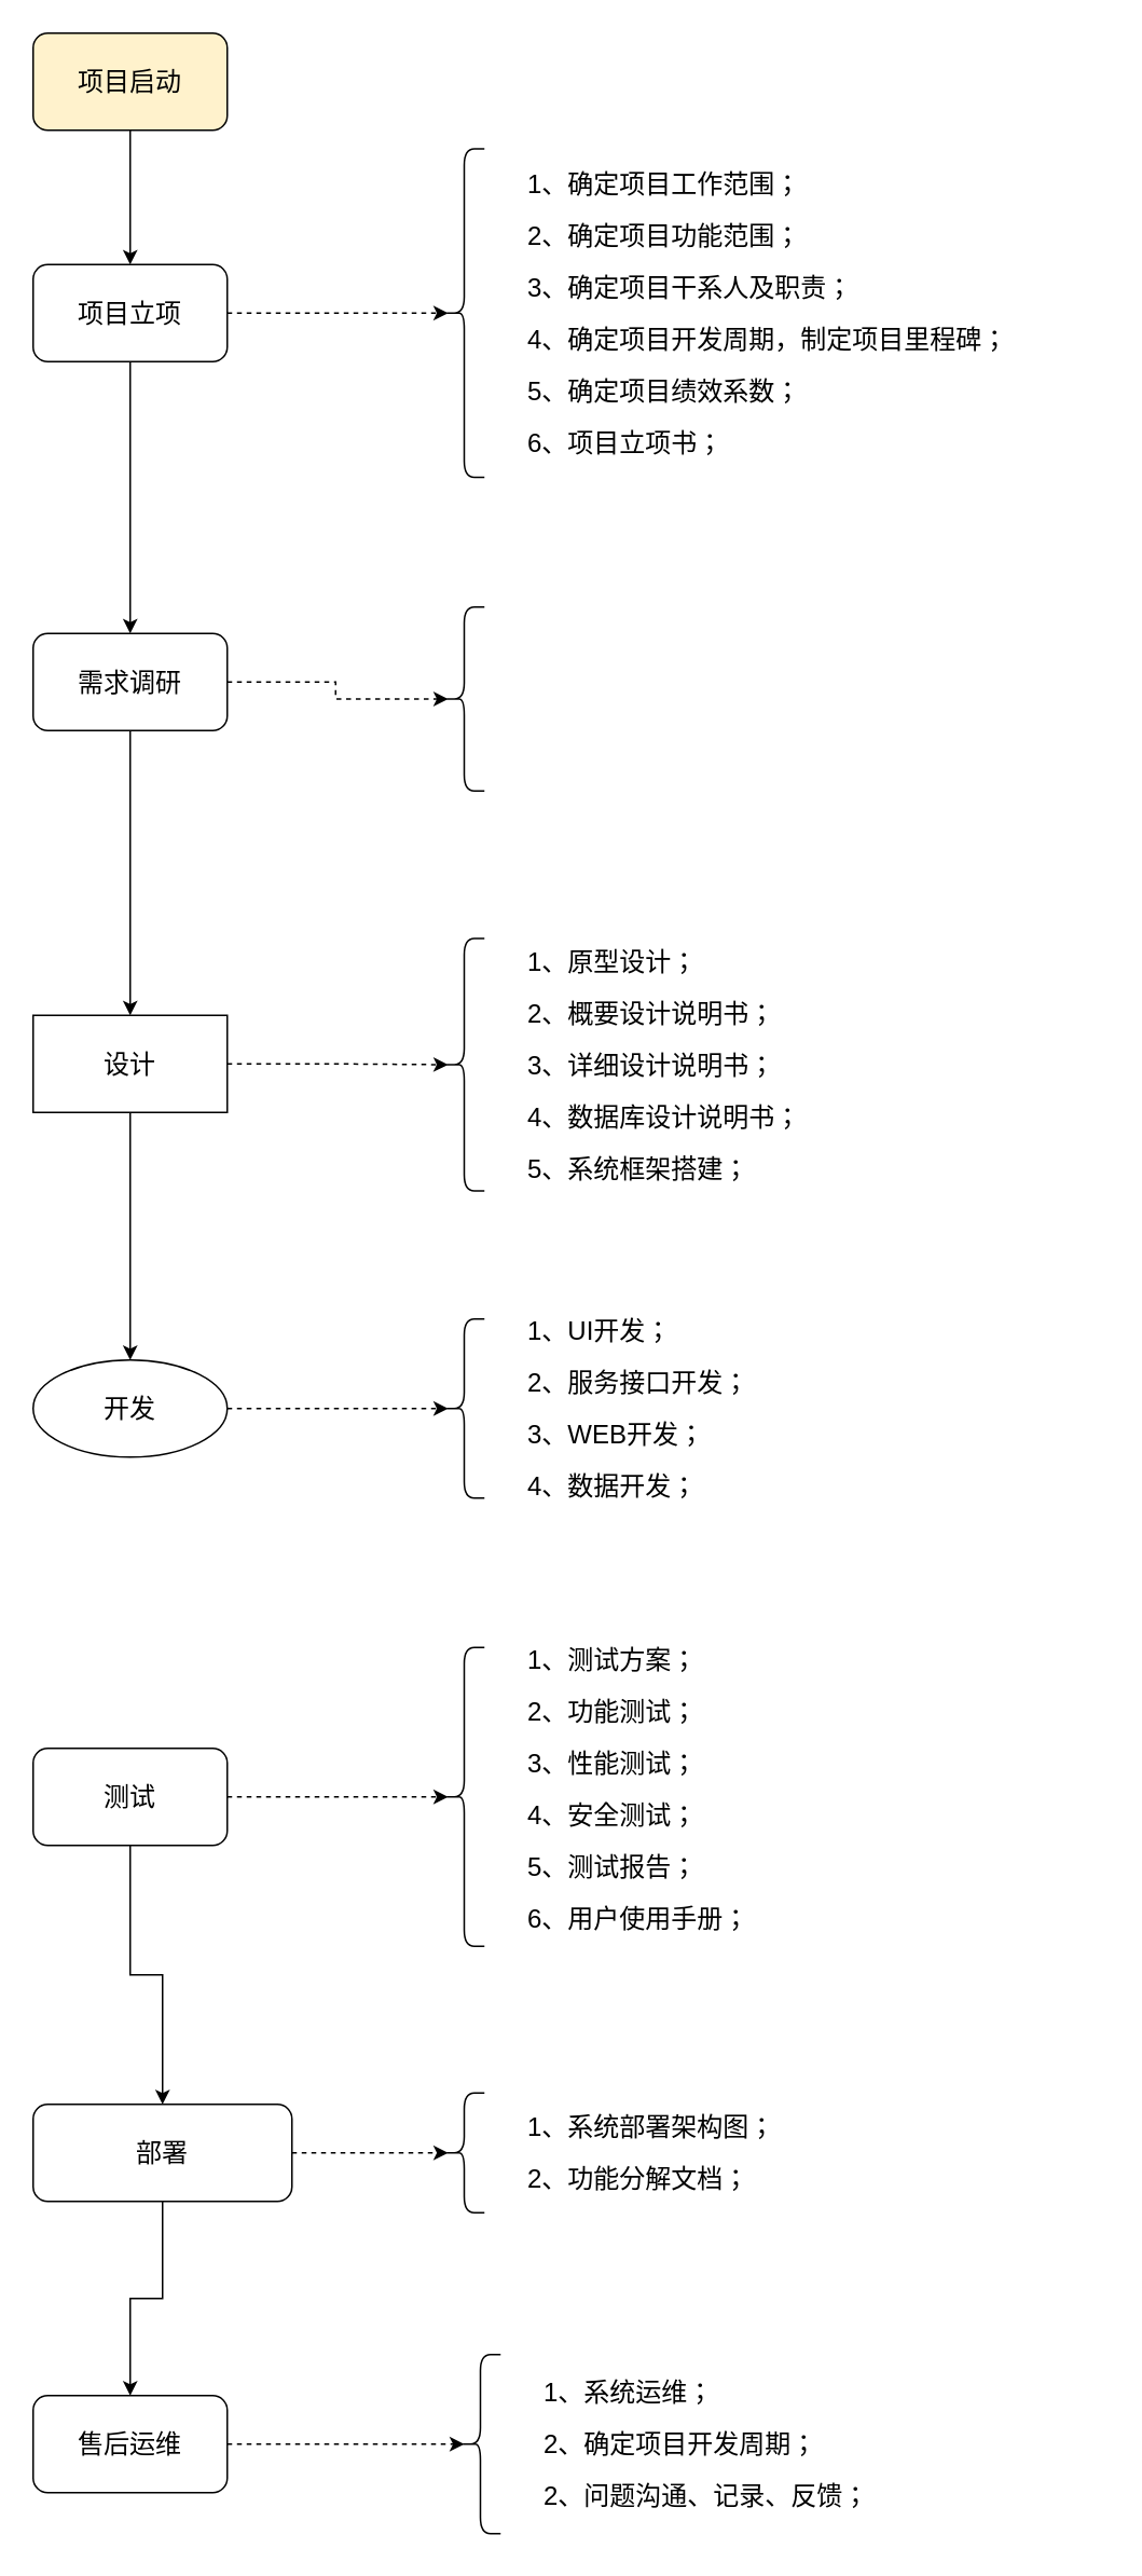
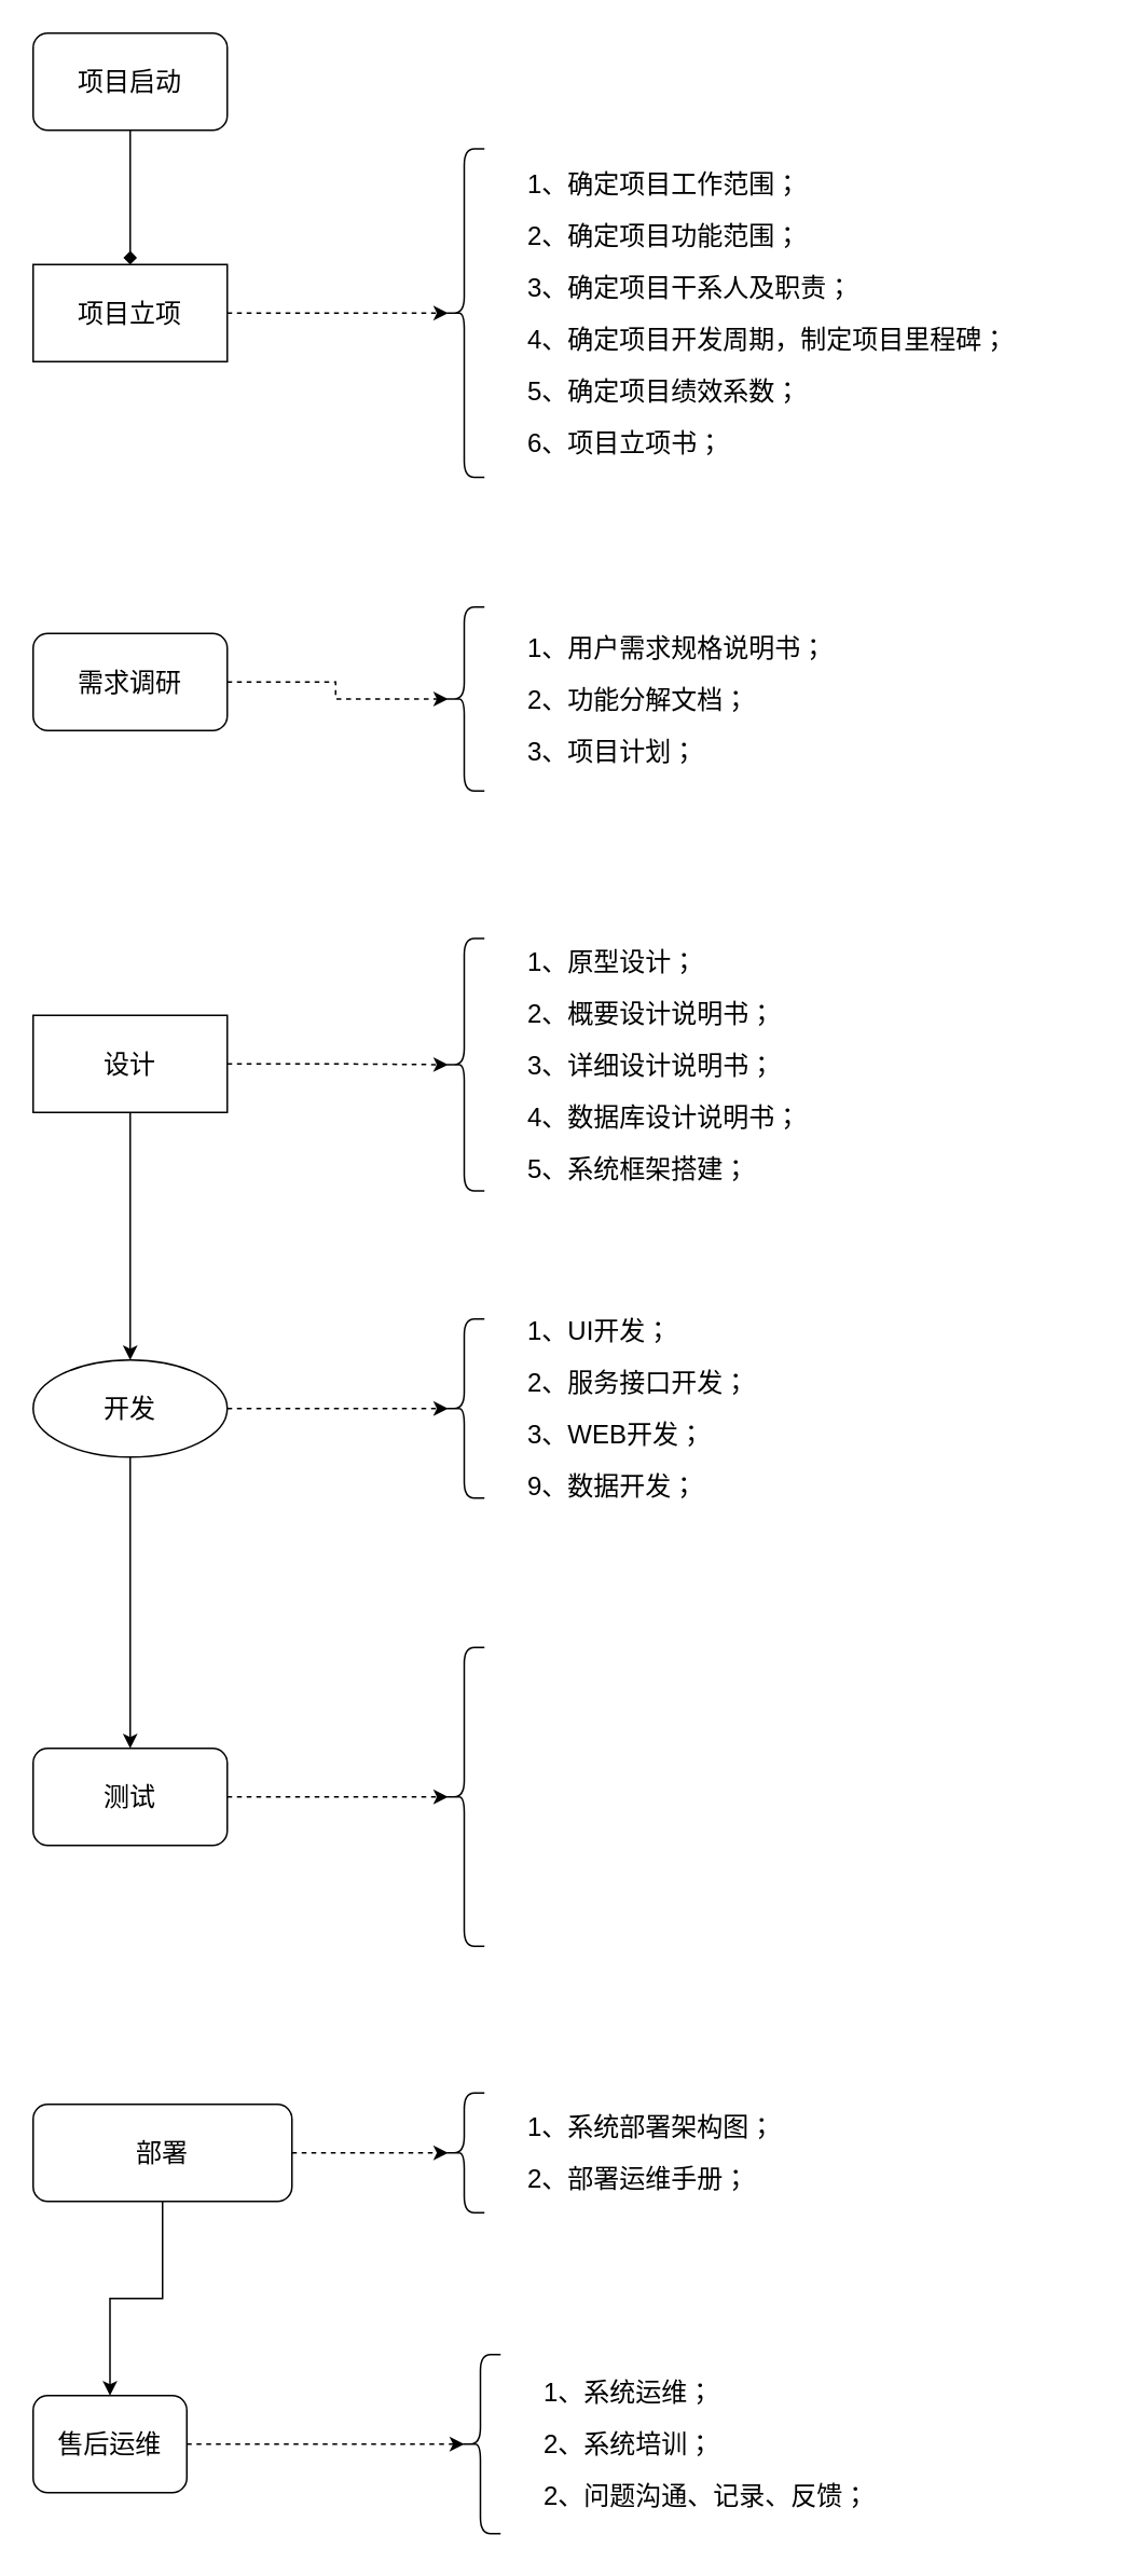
- <mxCell id="3" value="项目启动" style="rounded=1;whiteSpace=wrap;html=1;fontSize=16;fillColor=#fff2cc;" parent="1" vertex="1"><mxGeometry x="20" y="20" width="120" height="60" as="geometry" /></mxCell>
+ <mxCell id="3" value="项目启动" style="rounded=1;whiteSpace=wrap;html=1;fontSize=16;" parent="1" vertex="1"><mxGeometry x="20" y="20" width="120" height="60" as="geometry" /></mxCell>
- <mxCell id="2" value="" style="edgeStyle=orthogonalEdgeStyle;rounded=0;orthogonalLoop=1;jettySize=auto;html=1;fontSize=16;" parent="1" source="3" target="5" edge="1"><mxGeometry relative="1" as="geometry" /></mxCell>
+ <mxCell id="2" value="" style="edgeStyle=orthogonalEdgeStyle;rounded=0;orthogonalLoop=1;jettySize=auto;html=1;fontSize=16;endArrow=diamond;" parent="1" source="3" target="5" edge="1"><mxGeometry relative="1" as="geometry" /></mxCell>
- <mxCell id="5" value="项目立项" style="whiteSpace=wrap;html=1;rounded=1;fontSize=16;" parent="1" vertex="1"><mxGeometry x="20" y="163" width="120" height="60" as="geometry" /></mxCell>
+ <mxCell id="5" value="项目立项" style="whiteSpace=wrap;html=1;fontSize=16;rounded=0;" parent="1" vertex="1"><mxGeometry x="20" y="163" width="120" height="60" as="geometry" /></mxCell>
- <mxCell id="4" value="" style="edgeStyle=orthogonalEdgeStyle;rounded=0;orthogonalLoop=1;jettySize=auto;html=1;fontSize=16;" parent="1" source="5" target="7" edge="1"><mxGeometry relative="1" as="geometry" /></mxCell>
+ <mxCell id="29" value="&lt;p style=&quot;line-height: 100%;&quot;&gt;1、用户需求规格说明书；&lt;/p&gt;&lt;p style=&quot;line-height: 100%;&quot;&gt;2、功能分解文档；&lt;/p&gt;&lt;p style=&quot;line-height: 100%;&quot;&gt;3、项目计划；&lt;/p&gt;" style="text;html=1;strokeColor=none;fillColor=none;align=left;verticalAlign=middle;whiteSpace=wrap;rounded=0;horizontal=1;fontSize=16;" parent="27" vertex="1"><mxGeometry x="50" width="350" height="123.0" as="geometry" /></mxCell>
- <mxCell id="6" value="" style="edgeStyle=orthogonalEdgeStyle;rounded=0;orthogonalLoop=1;jettySize=auto;html=1;fontSize=16;" parent="1" source="7" target="9" edge="1"><mxGeometry relative="1" as="geometry" /></mxCell>
- <mxCell id="35" value="&lt;p style=&quot;line-height: 100%;&quot;&gt;1、UI开发；&lt;/p&gt;&lt;p style=&quot;line-height: 100%;&quot;&gt;2、服务接口开发；&lt;/p&gt;&lt;p style=&quot;line-height: 100%;&quot;&gt;3、WEB开发；&lt;/p&gt;&lt;p style=&quot;line-height: 100%;&quot;&gt;4、数据开发；&lt;/p&gt;" style="text;html=1;strokeColor=none;fillColor=none;align=left;verticalAlign=middle;whiteSpace=wrap;rounded=0;horizontal=1;fontSize=16;" parent="33" vertex="1"><mxGeometry x="50" width="350" height="120" as="geometry" /></mxCell>
+ <mxCell id="35" value="&lt;p style=&quot;line-height: 100%;&quot;&gt;1、UI开发；&lt;/p&gt;&lt;p style=&quot;line-height: 100%;&quot;&gt;2、服务接口开发；&lt;/p&gt;&lt;p style=&quot;line-height: 100%;&quot;&gt;3、WEB开发；&lt;/p&gt;&lt;p style=&quot;line-height: 100%;&quot;&gt;9、数据开发；&lt;/p&gt;" style="text;html=1;strokeColor=none;fillColor=none;align=left;verticalAlign=middle;whiteSpace=wrap;rounded=0;horizontal=1;fontSize=16;" parent="33" vertex="1"><mxGeometry x="50" width="350" height="120" as="geometry" /></mxCell>
+ <mxCell id="10" value="" style="edgeStyle=orthogonalEdgeStyle;rounded=0;orthogonalLoop=1;jettySize=auto;html=1;fontSize=16;" parent="1" source="11" target="13" edge="1"><mxGeometry relative="1" as="geometry" /></mxCell>
- <mxCell id="38" value="&lt;p style=&quot;line-height: 100%;&quot;&gt;1、测试方案；&lt;/p&gt;&lt;p style=&quot;line-height: 100%;&quot;&gt;2、功能测试；&lt;/p&gt;&lt;p style=&quot;line-height: 100%;&quot;&gt;3、性能测试；&lt;/p&gt;&lt;p style=&quot;line-height: 100%;&quot;&gt;4、安全测试；&lt;/p&gt;&lt;p style=&quot;line-height: 100%;&quot;&gt;5、测试报告；&lt;/p&gt;&lt;p style=&quot;line-height: 100%;&quot;&gt;6、用户使用手册；&lt;/p&gt;" style="text;html=1;strokeColor=none;fillColor=none;align=left;verticalAlign=middle;whiteSpace=wrap;rounded=0;horizontal=1;fontSize=16;" parent="36" vertex="1"><mxGeometry x="50" width="350" height="190.476" as="geometry" /></mxCell>
- <mxCell id="12" value="" style="edgeStyle=orthogonalEdgeStyle;rounded=0;orthogonalLoop=1;jettySize=auto;html=1;fontSize=16;" parent="1" source="13" target="15" edge="1"><mxGeometry relative="1" as="geometry" /></mxCell>
- <mxCell id="41" value="&lt;p style=&quot;line-height: 100%;&quot;&gt;1、系统部署架构图；&lt;/p&gt;&lt;p style=&quot;line-height: 100%;&quot;&gt;2、功能分解文档；&lt;/p&gt;" style="text;html=1;strokeColor=none;fillColor=none;align=left;verticalAlign=middle;whiteSpace=wrap;rounded=0;horizontal=1;fontSize=16;" parent="39" vertex="1"><mxGeometry x="50" width="350" height="80" as="geometry" /></mxCell>
+ <mxCell id="41" value="&lt;p style=&quot;line-height: 100%;&quot;&gt;1、系统部署架构图；&lt;/p&gt;&lt;p style=&quot;line-height: 100%;&quot;&gt;2、部署运维手册；&lt;/p&gt;" style="text;html=1;strokeColor=none;fillColor=none;align=left;verticalAlign=middle;whiteSpace=wrap;rounded=0;horizontal=1;fontSize=16;" parent="39" vertex="1"><mxGeometry x="50" width="350" height="80" as="geometry" /></mxCell>
- <mxCell id="16" value="售后运维" style="whiteSpace=wrap;html=1;rounded=1;fontSize=16;" parent="1" vertex="1"><mxGeometry x="20" y="1480" width="120" height="60" as="geometry" /></mxCell>
+ <mxCell id="16" value="售后运维" style="whiteSpace=wrap;html=1;rounded=1;fontSize=16;" parent="1" vertex="1"><mxGeometry x="20" y="1480" width="95" height="60" as="geometry" /></mxCell>
- <mxCell id="44" value="&lt;p style=&quot;line-height: 100%;&quot;&gt;1、系统运维；&lt;/p&gt;&lt;p style=&quot;line-height: 100%;&quot;&gt;2、确定项目开发周期；&lt;/p&gt;&lt;p style=&quot;line-height: 100%;&quot;&gt;2、问题沟通、记录、反馈；&lt;/p&gt;" style="text;html=1;strokeColor=none;fillColor=none;align=left;verticalAlign=middle;whiteSpace=wrap;rounded=0;horizontal=1;fontSize=16;" parent="42" vertex="1"><mxGeometry x="50" width="350" height="120" as="geometry" /></mxCell>
+ <mxCell id="44" value="&lt;p style=&quot;line-height: 100%;&quot;&gt;1、系统运维；&lt;/p&gt;&lt;p style=&quot;line-height: 100%;&quot;&gt;2、系统培训；&lt;/p&gt;&lt;p style=&quot;line-height: 100%;&quot;&gt;2、问题沟通、记录、反馈；&lt;/p&gt;" style="text;html=1;strokeColor=none;fillColor=none;align=left;verticalAlign=middle;whiteSpace=wrap;rounded=0;horizontal=1;fontSize=16;" parent="42" vertex="1"><mxGeometry x="50" width="350" height="120" as="geometry" /></mxCell>
